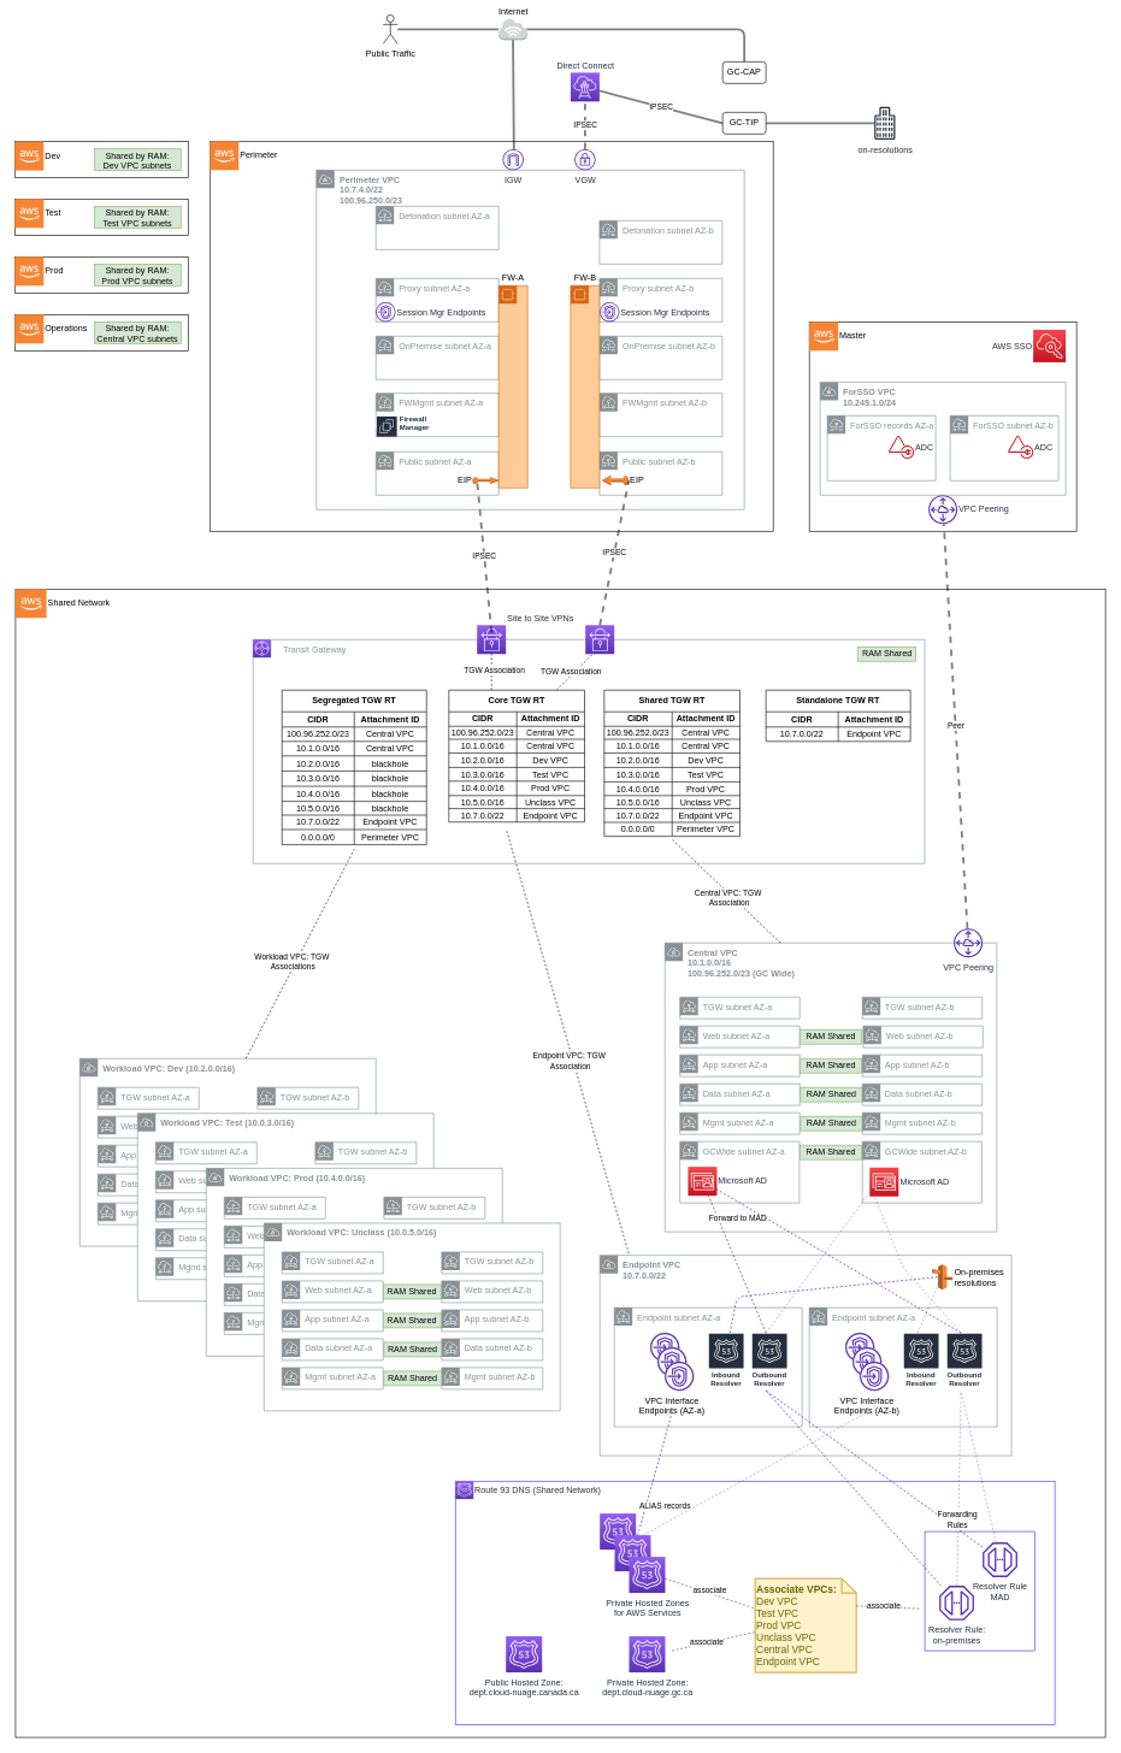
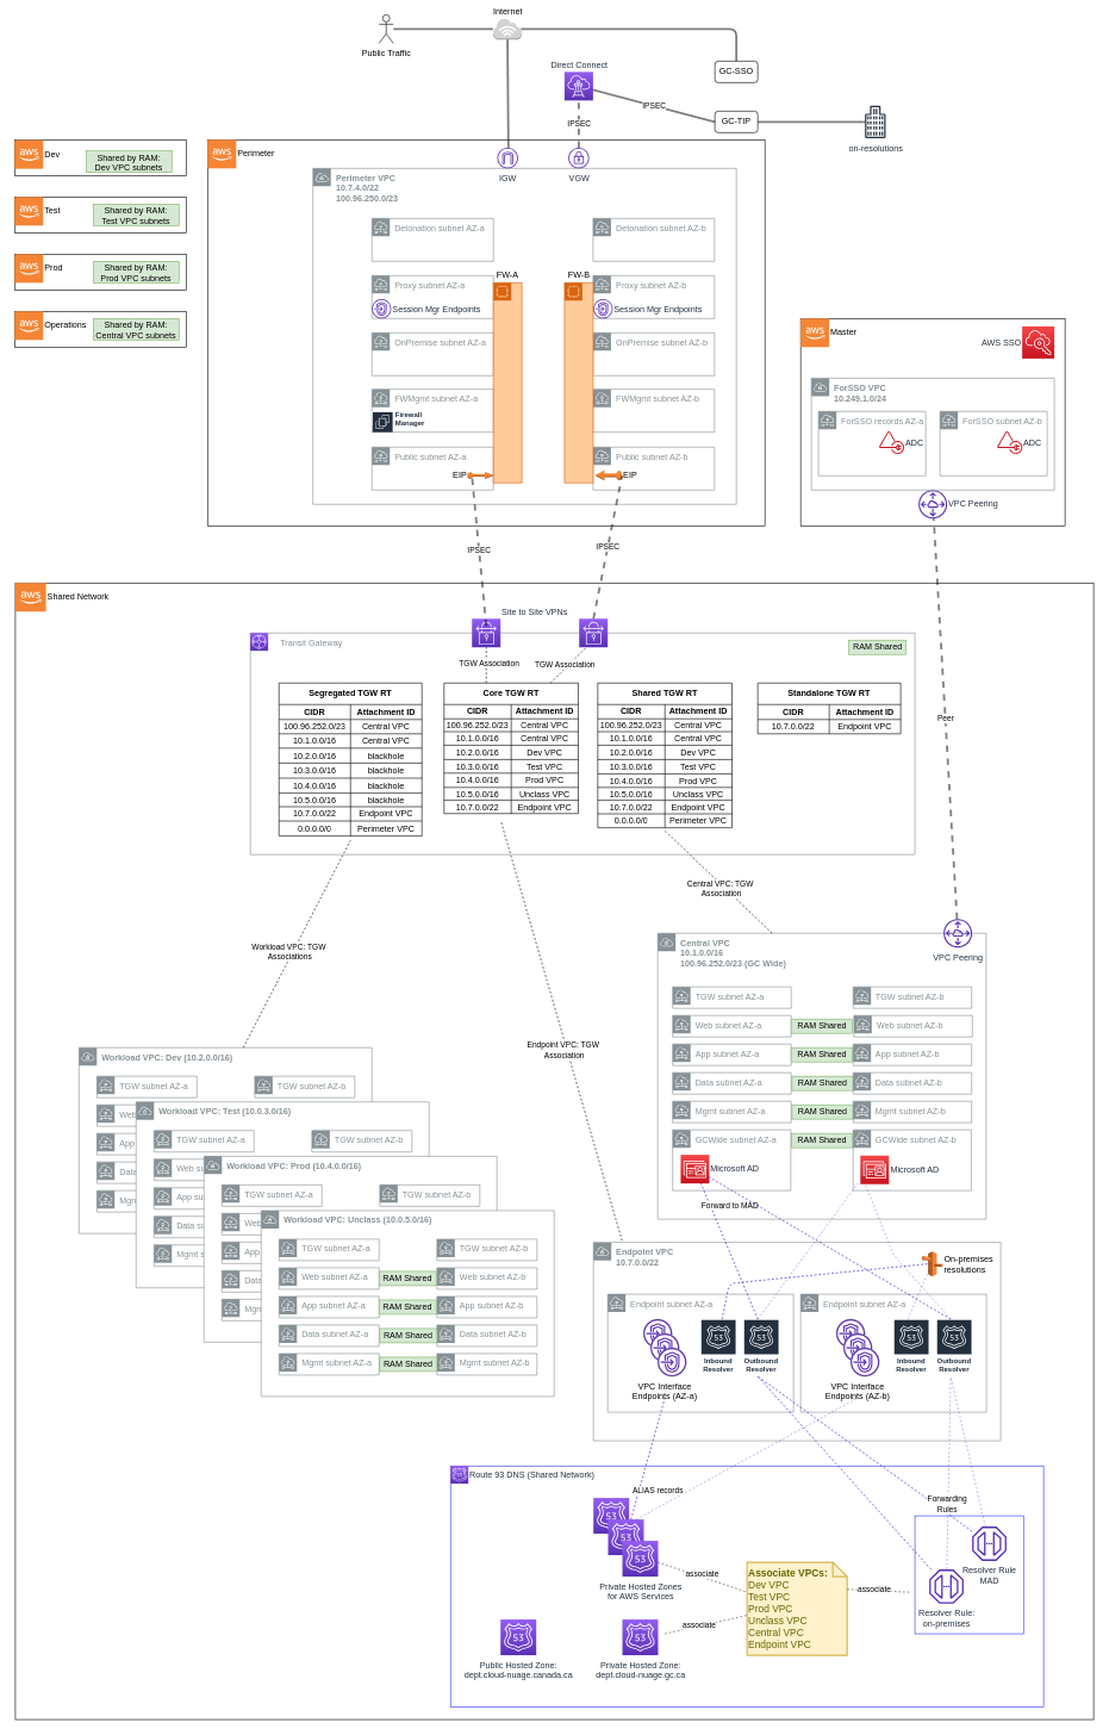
- <mxCell id="279" value="GC-CAP" style="rounded=1;whiteSpace=wrap;html=1;shadow=0;strokeColor=#000000;strokeWidth=1;fillColor=none;" parent="1" vertex="1"><mxGeometry x="1000" y="85" width="60" height="30" as="geometry" /></mxCell>
+ <mxCell id="279" value="GC-SSO" style="rounded=1;whiteSpace=wrap;html=1;shadow=0;strokeColor=#000000;strokeWidth=1;fillColor=none;" parent="1" vertex="1"><mxGeometry x="1000" y="85" width="60" height="30" as="geometry" /></mxCell>
- <mxCell id="306" value="Shared by RAM: &lt;br&gt;Dev VPC subnets" style="text;html=1;strokeColor=#82b366;fillColor=#d5e8d4;align=center;verticalAlign=middle;whiteSpace=wrap;overflow=hidden;" parent="1" vertex="1"><mxGeometry x="130" y="205.5" width="120" height="30" as="geometry" /></mxCell>
+ <mxCell id="306" value="Shared by RAM: &lt;br&gt;Dev VPC subnets" style="text;html=1;strokeColor=#82b366;fillColor=#d5e8d4;align=center;verticalAlign=middle;whiteSpace=wrap;overflow=hidden;" parent="1" vertex="1"><mxGeometry x="120" y="210.5" width="120" height="30" as="geometry" /></mxCell>
- <mxCell id="259" value="Detonation subnet AZ-a" style="outlineConnect=0;gradientColor=none;html=1;whiteSpace=wrap;fontSize=12;fontStyle=0;shape=mxgraph.aws4.group;grIcon=mxgraph.aws4.group_subnet;strokeColor=#879196;fillColor=none;verticalAlign=top;align=left;spacingLeft=30;fontColor=#879196;dashed=0;" parent="1" vertex="1"><mxGeometry x="520" y="285" width="170" height="60" as="geometry" /></mxCell>
+ <mxCell id="259" value="Detonation subnet AZ-a" style="outlineConnect=0;gradientColor=none;html=1;whiteSpace=wrap;fontSize=12;fontStyle=0;shape=mxgraph.aws4.group;grIcon=mxgraph.aws4.group_subnet;strokeColor=#879196;fillColor=none;verticalAlign=top;align=left;spacingLeft=30;fontColor=#879196;dashed=0;" parent="1" vertex="1"><mxGeometry x="520" y="305" width="170" height="60" as="geometry" /></mxCell>
